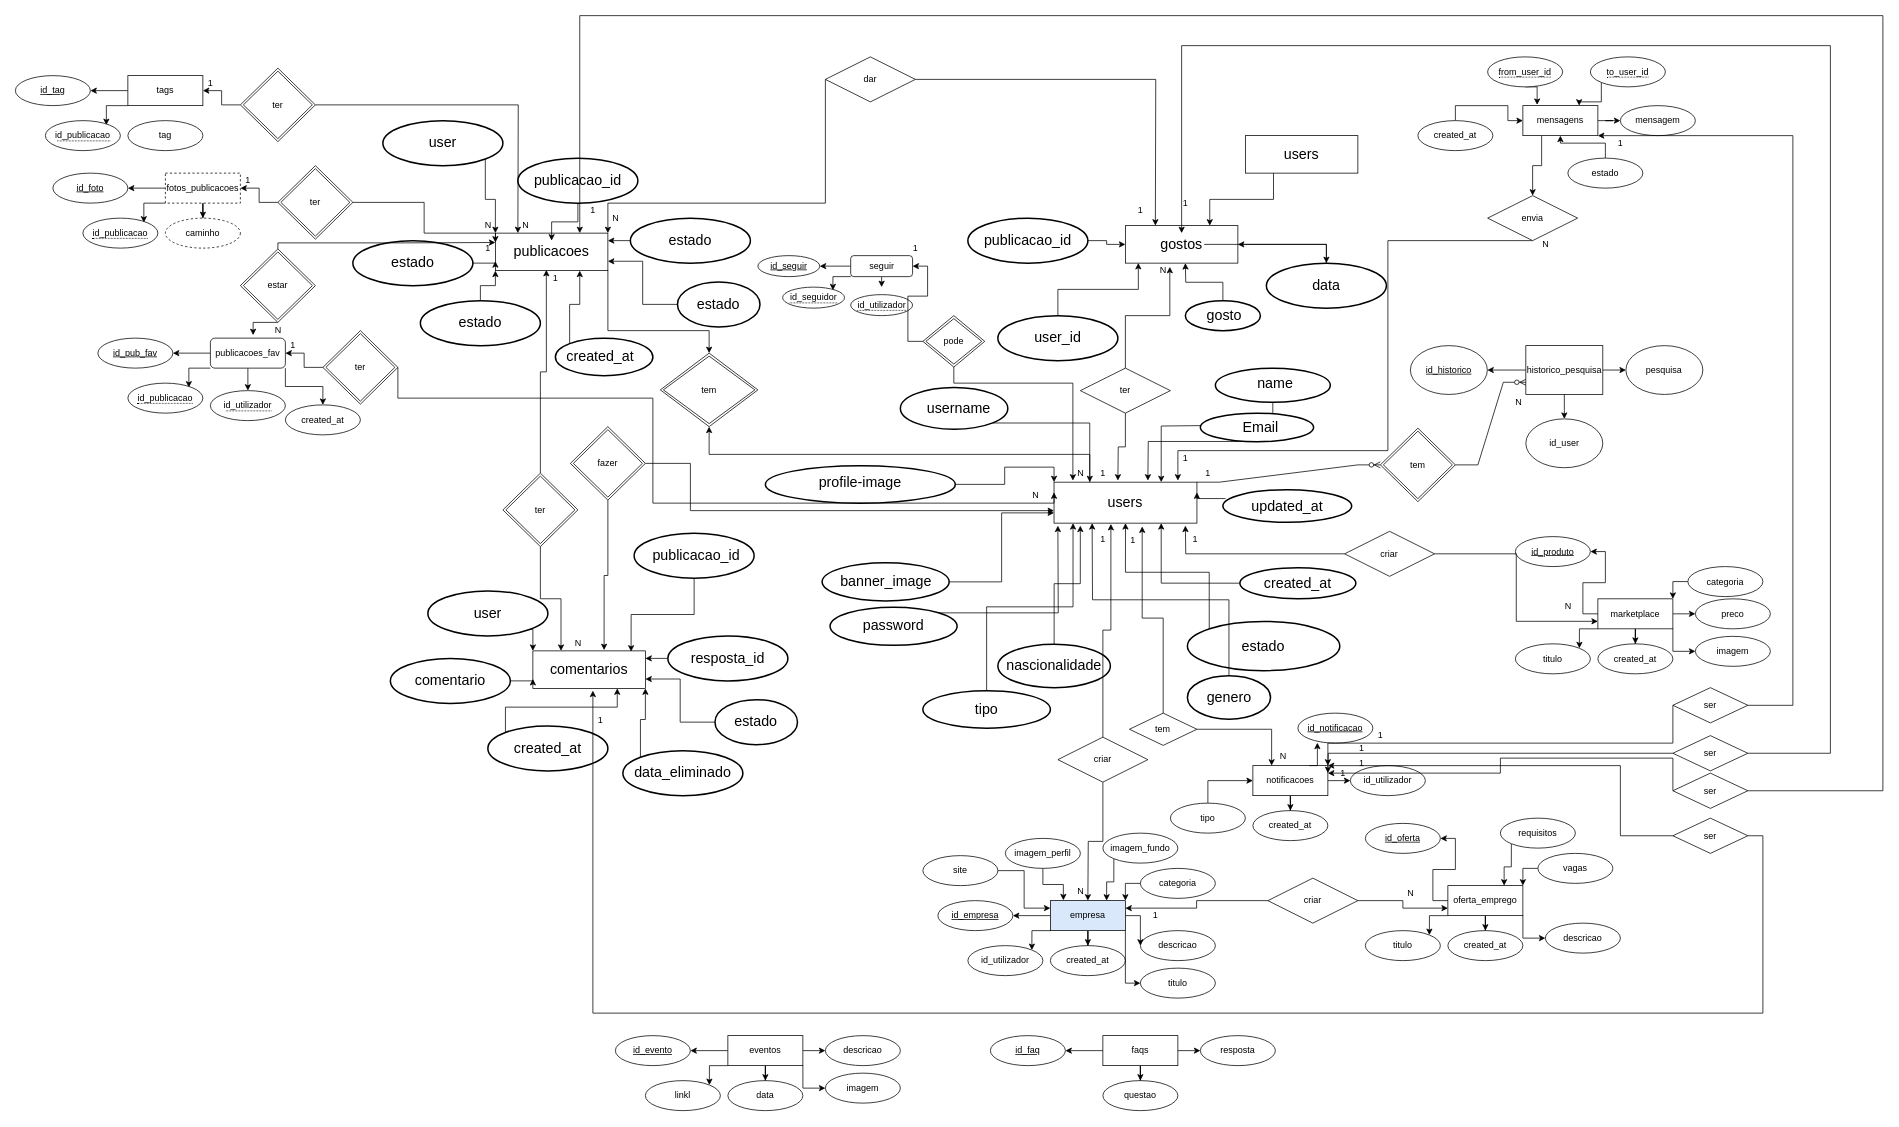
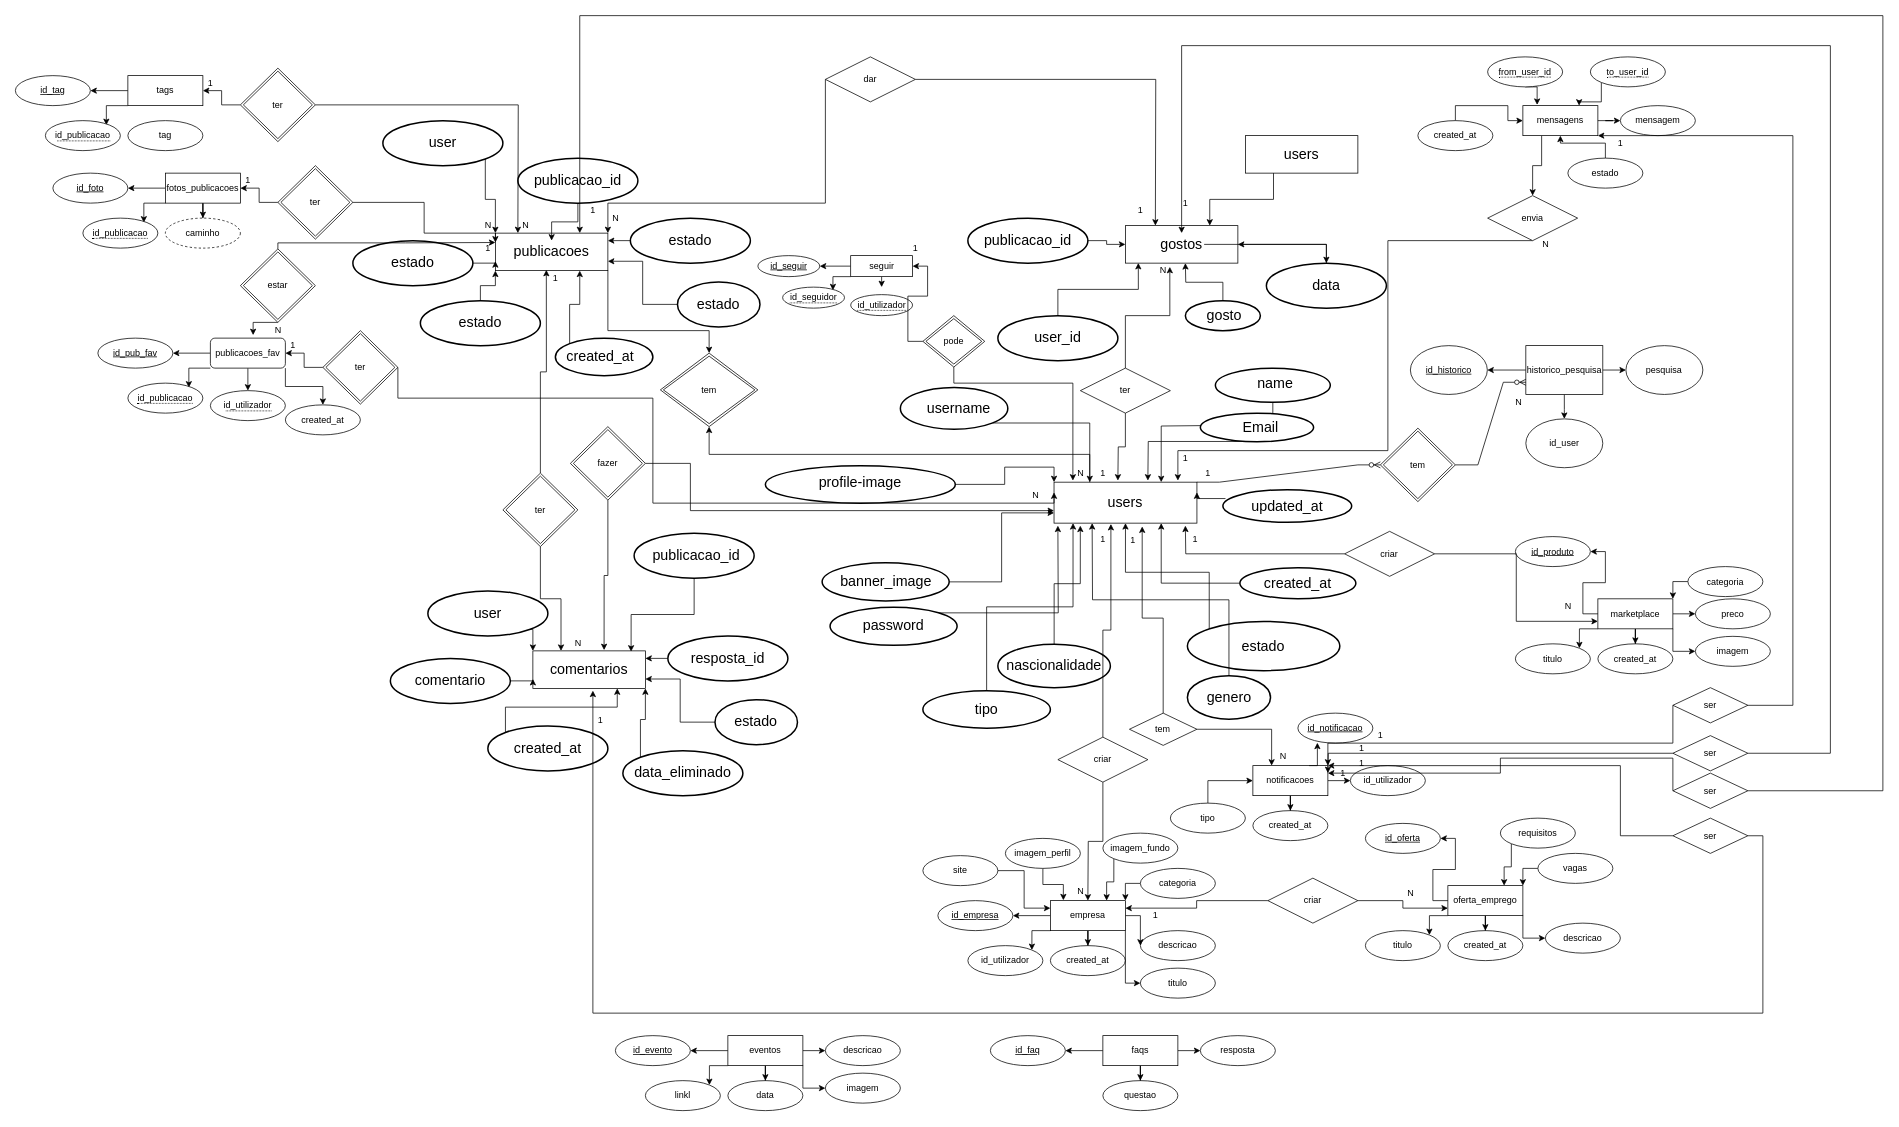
- <mxCell id="281" value="fotos_publicacoes" style="whiteSpace=wrap;html=1;align=center;dashed=1;" parent="275" vertex="1"><mxGeometry x="150" width="100" height="40" as="geometry" /></mxCell>
+ <mxCell id="281" value="fotos_publicacoes" style="whiteSpace=wrap;html=1;align=center;" parent="275" vertex="1"><mxGeometry x="150" width="100" height="40" as="geometry" /></mxCell>
- <mxCell id="306" value="seguir" style="whiteSpace=wrap;html=1;align=center;rounded=1;" parent="301" vertex="1"><mxGeometry x="123.75" width="82.5" height="28" as="geometry" /></mxCell>
+ <mxCell id="306" value="seguir" style="whiteSpace=wrap;html=1;align=center;" parent="301" vertex="1"><mxGeometry x="123.75" width="82.5" height="28" as="geometry" /></mxCell>
- <mxCell id="179" value="empresa" style="whiteSpace=wrap;html=1;align=center;fillColor=#dae8fc;" parent="171" vertex="1"><mxGeometry x="150" width="100" height="40" as="geometry" /></mxCell>
+ <mxCell id="179" value="empresa" style="whiteSpace=wrap;html=1;align=center;" parent="171" vertex="1"><mxGeometry x="150" width="100" height="40" as="geometry" /></mxCell>
